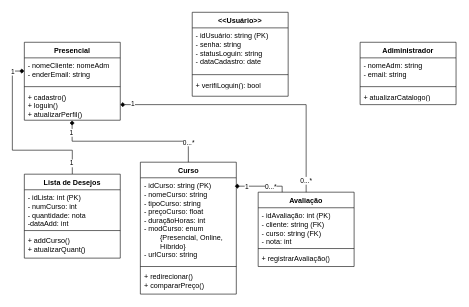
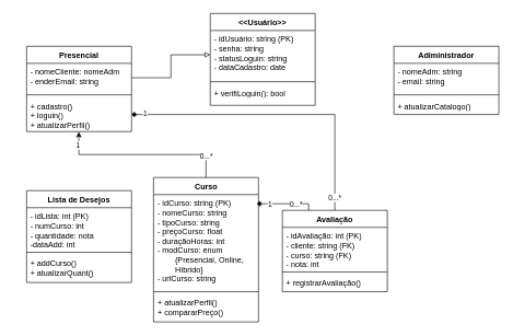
+ <mxCell id="10" style="edgeStyle=orthogonalEdgeStyle;rounded=0;orthogonalLoop=1;jettySize=auto;html=1;exitX=1;exitY=0.5;exitDx=0;exitDy=0;entryX=0;entryY=0.5;entryDx=0;entryDy=0;endArrow=block;endFill=0;" parent="1" source="7" target="3" edge="1"><mxGeometry relative="1" as="geometry" /></mxCell>
- <mxCell id="15" style="edgeStyle=orthogonalEdgeStyle;rounded=0;orthogonalLoop=1;jettySize=auto;html=1;exitX=0.5;exitY=0;exitDx=0;exitDy=0;entryX=0;entryY=0.5;entryDx=0;entryDy=0;endArrow=diamond;endFill=1;strokeWidth=1;" parent="1" source="18" target="7" edge="1"><mxGeometry relative="1" as="geometry"><Array as="points"><mxPoint x="120" y="250" /><mxPoint x="20" y="250" /><mxPoint x="20" y="118" /></Array></mxGeometry></mxCell>
- <mxCell id="16" value="1" style="edgeLabel;html=1;align=center;verticalAlign=middle;resizable=0;points=[];" parent="15" vertex="1" connectable="0"><mxGeometry x="0.889" y="1" relative="1" as="geometry"><mxPoint x="-4" y="1" as="offset" /></mxGeometry></mxCell>
- <mxCell id="17" value="1" style="edgeLabel;html=1;align=center;verticalAlign=middle;resizable=0;points=[];" parent="15" vertex="1" connectable="0"><mxGeometry x="-0.929" y="2" relative="1" as="geometry"><mxPoint y="-9" as="offset" /></mxGeometry></mxCell>
- <mxCell id="26" style="edgeStyle=orthogonalEdgeStyle;rounded=0;orthogonalLoop=1;jettySize=auto;html=1;exitX=0.5;exitY=0;exitDx=0;exitDy=0;entryX=0.498;entryY=1.009;entryDx=0;entryDy=0;entryPerimeter=0;endArrow=diamond;endFill=1;" parent="1" source="22" target="9" edge="1"><mxGeometry relative="1" as="geometry" /></mxCell>
+ <mxCell id="26" style="edgeStyle=orthogonalEdgeStyle;rounded=0;orthogonalLoop=1;jettySize=auto;html=1;exitX=0.5;exitY=0;exitDx=0;exitDy=0;entryX=0.498;entryY=1.009;entryDx=0;entryDy=0;entryPerimeter=0;endArrow=classic;endFill=1;" parent="1" source="22" target="9" edge="1"><mxGeometry relative="1" as="geometry" /></mxCell>
- <mxCell id="25" value="+ redirecionar()&lt;div&gt;+ compararPreço()&lt;/div&gt;" style="text;strokeColor=none;fillColor=none;align=left;verticalAlign=top;spacingLeft=4;spacingRight=4;overflow=hidden;rotatable=0;points=[[0,0.5],[1,0.5]];portConstraint=eastwest;whiteSpace=wrap;html=1;" parent="22" vertex="1"><mxGeometry y="178" width="160" height="42" as="geometry" /></mxCell>
+ <mxCell id="25" value="+ atualizarPerfil()&lt;div&gt;+ compararPreço()&lt;/div&gt;" style="text;strokeColor=none;fillColor=none;align=left;verticalAlign=top;spacingLeft=4;spacingRight=4;overflow=hidden;rotatable=0;points=[[0,0.5],[1,0.5]];portConstraint=eastwest;whiteSpace=wrap;html=1;" parent="22" vertex="1"><mxGeometry y="178" width="160" height="42" as="geometry" /></mxCell>
